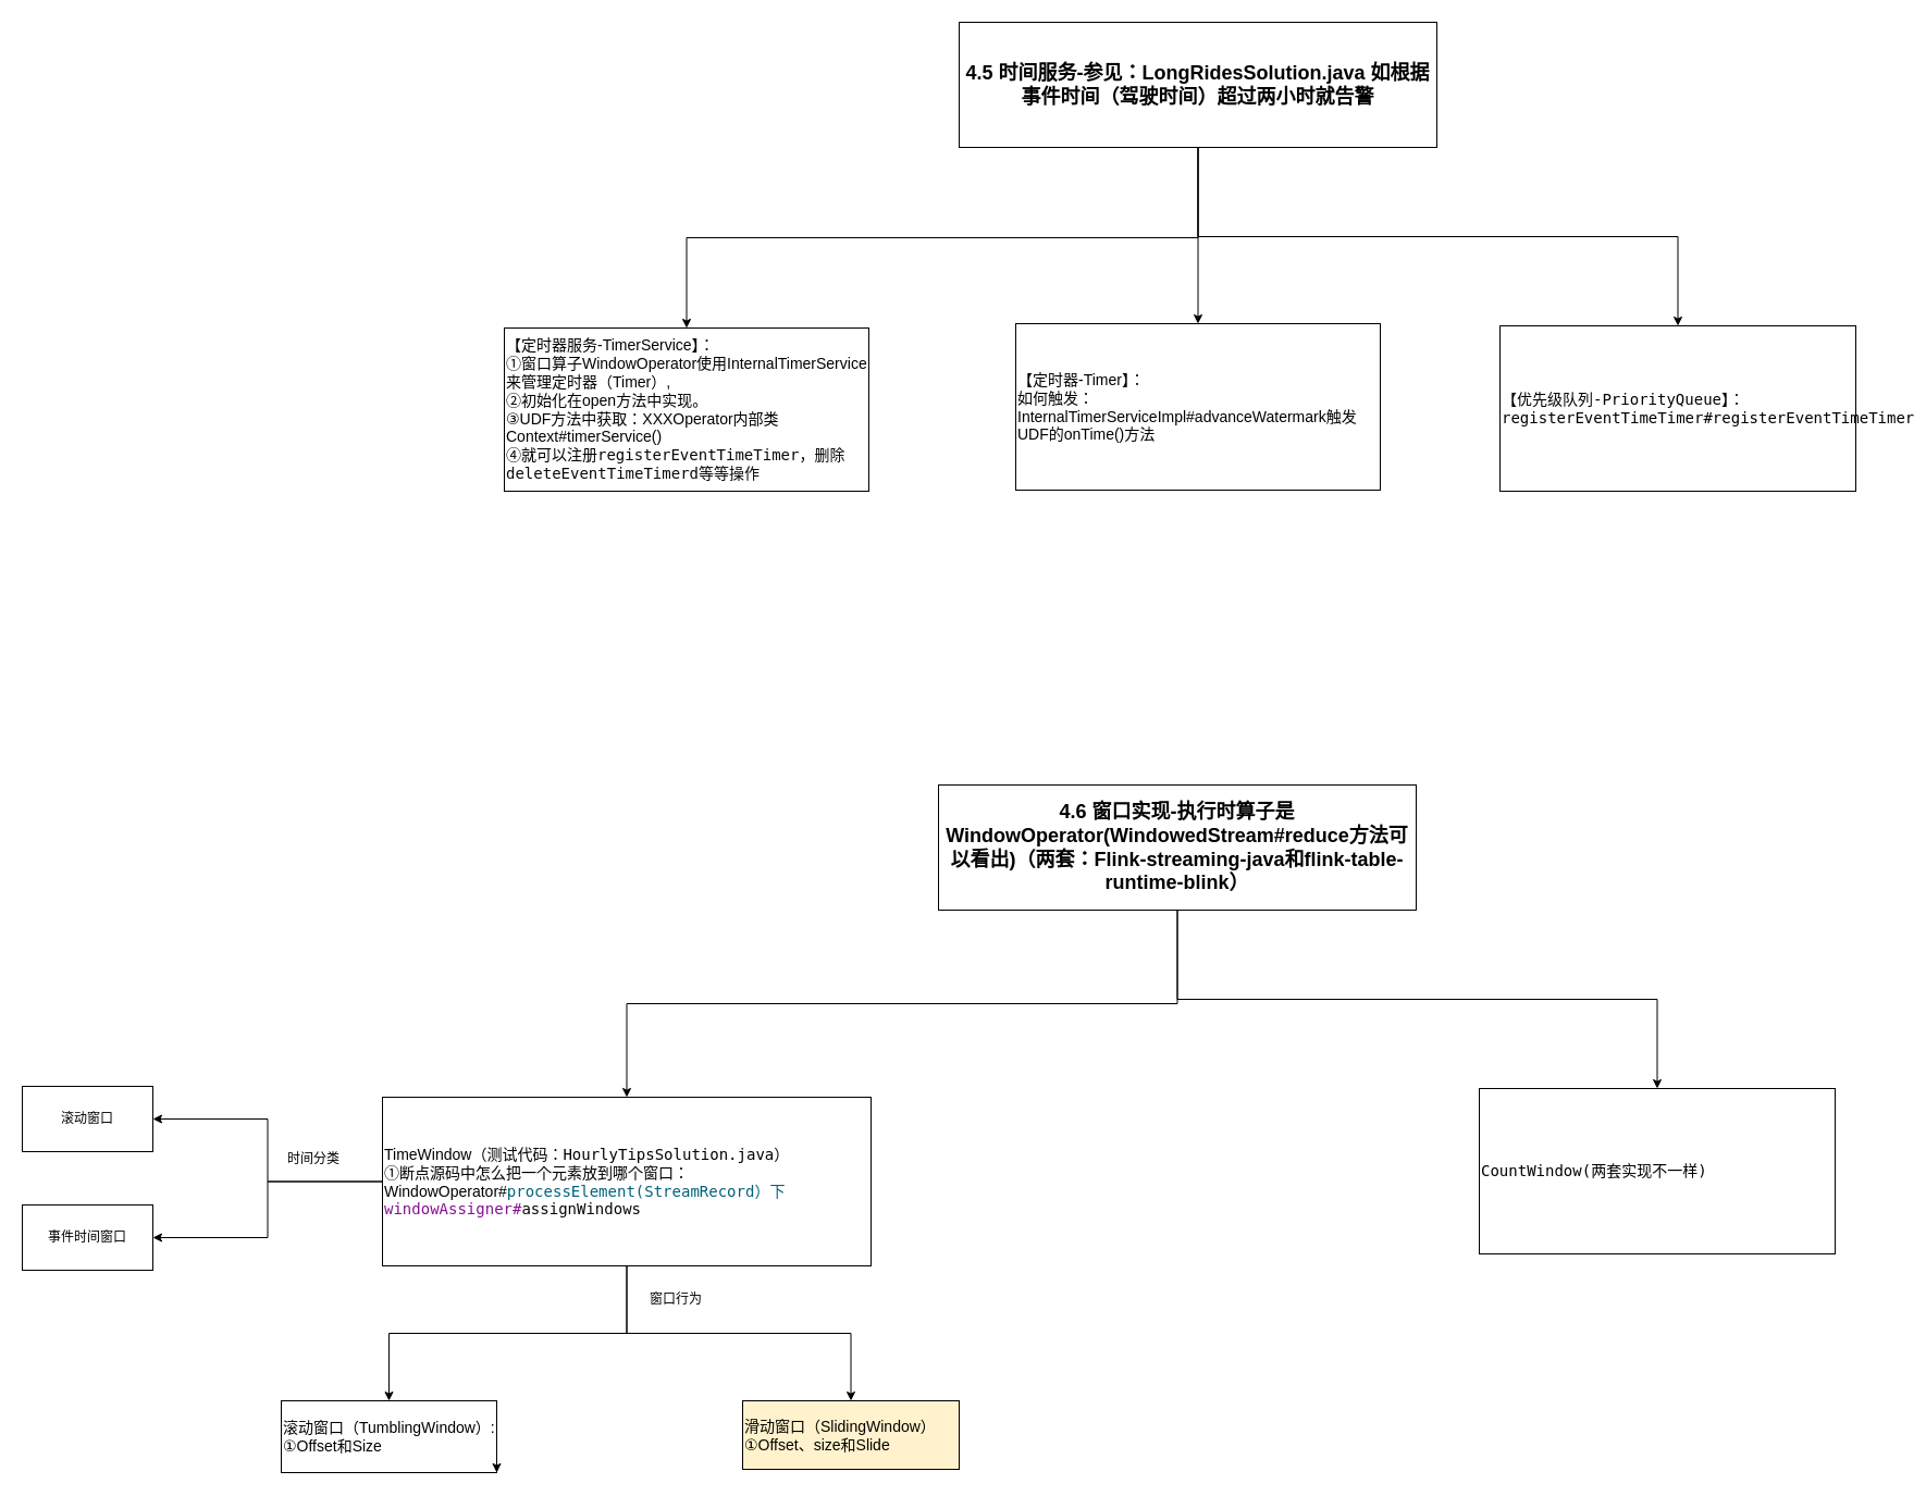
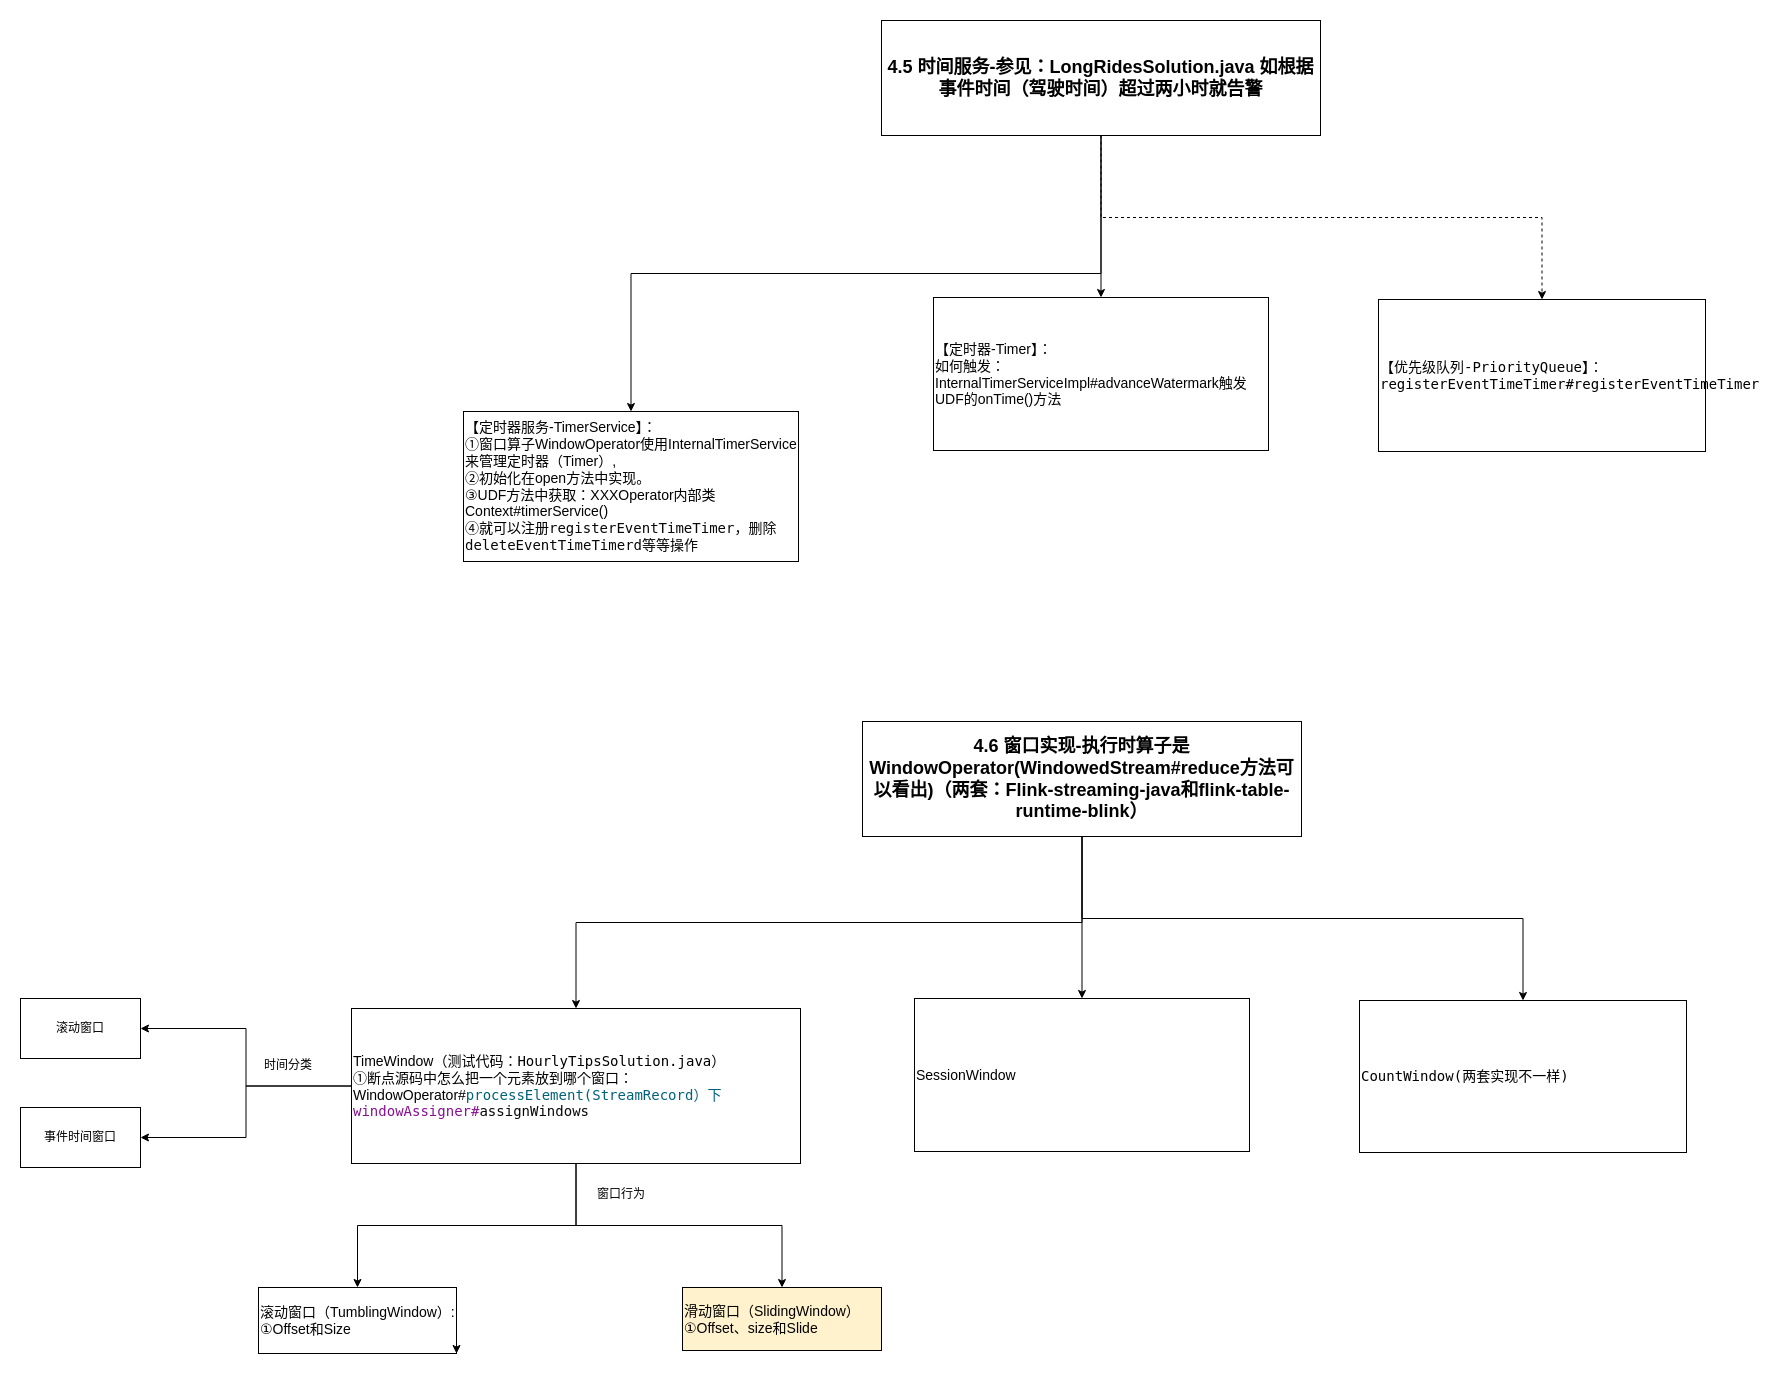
- <mxCell id="3" style="edgeStyle=orthogonalEdgeStyle;rounded=0;orthogonalLoop=1;jettySize=auto;html=1;exitX=0.5;exitY=1;exitDx=0;exitDy=0;" edge="1" parent="1" source="5" target="7"><mxGeometry relative="1" as="geometry" /></mxCell>
+ <mxCell id="3" style="edgeStyle=orthogonalEdgeStyle;rounded=0;orthogonalLoop=1;jettySize=auto;html=1;exitX=0.5;exitY=1;exitDx=0;exitDy=0;dashed=1;" edge="1" parent="1" source="5" target="7"><mxGeometry relative="1" as="geometry" /></mxCell>
- <mxCell id="6" value="&lt;font style=&quot;font-size: 14px;&quot;&gt;【定时器服务-TimerService】：&lt;/font&gt;&lt;div&gt;&lt;font style=&quot;font-size: 14px;&quot;&gt;①窗口算子WindowOperator使用InternalTimerService来管理定时器（Timer）,&lt;/font&gt;&lt;/div&gt;&lt;div&gt;&lt;font style=&quot;font-size: 14px;&quot;&gt;②初始化在open方法中实现。&lt;/font&gt;&lt;div&gt;&lt;font style=&quot;font-size: 14px;&quot;&gt;③UDF方法中获取：XXXOperator内部类Context#timerService()&lt;/font&gt;&lt;/div&gt;&lt;/div&gt;&lt;div&gt;&lt;font style=&quot;font-size: 14px;&quot;&gt;④就可以注册&lt;/font&gt;&lt;span style=&quot;color: rgb(8, 8, 8); font-family: &amp;quot;JetBrains Mono&amp;quot;, monospace; font-size: 10.5pt; background-color: initial;&quot;&gt;registerEventTimeTimer，删除&lt;/span&gt;&lt;span style=&quot;color: rgb(8, 8, 8); font-family: &amp;quot;JetBrains Mono&amp;quot;, monospace; font-size: 10.5pt; background-color: initial;&quot;&gt;deleteEventTimeTimerd等等操作&lt;/span&gt;&lt;/div&gt;" style="rounded=0;whiteSpace=wrap;html=1;align=left;" vertex="1" parent="1"><mxGeometry x="463" y="301" width="335" height="150" as="geometry" /></mxCell>
+ <mxCell id="6" value="&lt;font style=&quot;font-size: 14px;&quot;&gt;【定时器服务-TimerService】：&lt;/font&gt;&lt;div&gt;&lt;font style=&quot;font-size: 14px;&quot;&gt;①窗口算子WindowOperator使用InternalTimerService来管理定时器（Timer）,&lt;/font&gt;&lt;/div&gt;&lt;div&gt;&lt;font style=&quot;font-size: 14px;&quot;&gt;②初始化在open方法中实现。&lt;/font&gt;&lt;div&gt;&lt;font style=&quot;font-size: 14px;&quot;&gt;③UDF方法中获取：XXXOperator内部类Context#timerService()&lt;/font&gt;&lt;/div&gt;&lt;/div&gt;&lt;div&gt;&lt;font style=&quot;font-size: 14px;&quot;&gt;④就可以注册&lt;/font&gt;&lt;span style=&quot;color: rgb(8, 8, 8); font-family: &amp;quot;JetBrains Mono&amp;quot;, monospace; font-size: 10.5pt; background-color: initial;&quot;&gt;registerEventTimeTimer，删除&lt;/span&gt;&lt;span style=&quot;color: rgb(8, 8, 8); font-family: &amp;quot;JetBrains Mono&amp;quot;, monospace; font-size: 10.5pt; background-color: initial;&quot;&gt;deleteEventTimeTimerd等等操作&lt;/span&gt;&lt;/div&gt;" style="rounded=0;whiteSpace=wrap;html=1;align=left;" vertex="1" parent="1"><mxGeometry x="463" y="411" width="335" height="150" as="geometry" /></mxCell>
+ <mxCell id="11" style="edgeStyle=orthogonalEdgeStyle;rounded=0;orthogonalLoop=1;jettySize=auto;html=1;exitX=0.5;exitY=1;exitDx=0;exitDy=0;" edge="1" parent="1" source="12" target="19"><mxGeometry relative="1" as="geometry" /></mxCell>
+ <mxCell id="19" value="&lt;div&gt;&lt;span style=&quot;font-size: 14px;&quot;&gt;SessionWindow&lt;/span&gt;&lt;/div&gt;" style="rounded=0;whiteSpace=wrap;html=1;align=left;" vertex="1" parent="1"><mxGeometry x="914" y="998" width="335" height="153" as="geometry" /></mxCell>
